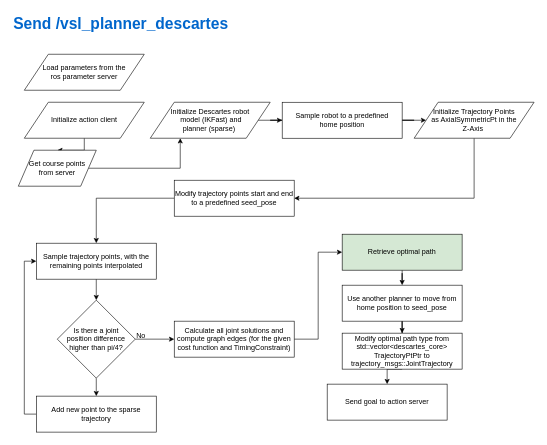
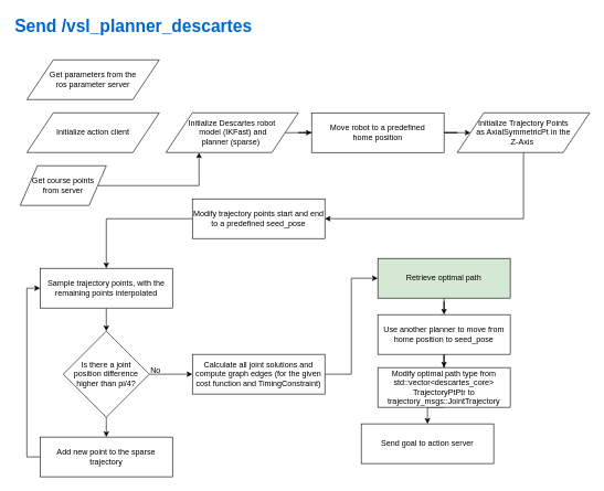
- <mxCell id="2" value="Load&amp;nbsp;parameters from the &lt;br&gt;ros parameter server" style="shape=parallelogram;perimeter=parallelogramPerimeter;whiteSpace=wrap;html=1;" vertex="1" parent="1"><mxGeometry x="40" y="90" width="200" height="60" as="geometry" /></mxCell>
+ <mxCell id="2" value="Get&amp;nbsp;parameters from the &lt;br&gt;ros parameter server" style="shape=parallelogram;perimeter=parallelogramPerimeter;whiteSpace=wrap;html=1;" vertex="1" parent="1"><mxGeometry x="40" y="90" width="200" height="60" as="geometry" /></mxCell>
- <mxCell id="10" value="Sample robot to a predefined &lt;br&gt;home position" style="rounded=0;whiteSpace=wrap;html=1;" vertex="1" parent="1"><mxGeometry x="470" y="170" width="200" height="60" as="geometry" /></mxCell>
+ <mxCell id="10" value="Move robot to a predefined &lt;br&gt;home position" style="rounded=0;whiteSpace=wrap;html=1;" vertex="1" parent="1"><mxGeometry x="470" y="170" width="200" height="60" as="geometry" /></mxCell>
- <mxCell id="3" style="edgeStyle=orthogonalEdgeStyle;rounded=0;orthogonalLoop=1;jettySize=auto;html=1;exitX=0.5;exitY=1;exitDx=0;exitDy=0;entryX=0.5;entryY=0;entryDx=0;entryDy=0;fontSize=12;fontColor=#000000;" edge="1" parent="1" source="5" target="6"><mxGeometry relative="1" as="geometry" /></mxCell>
